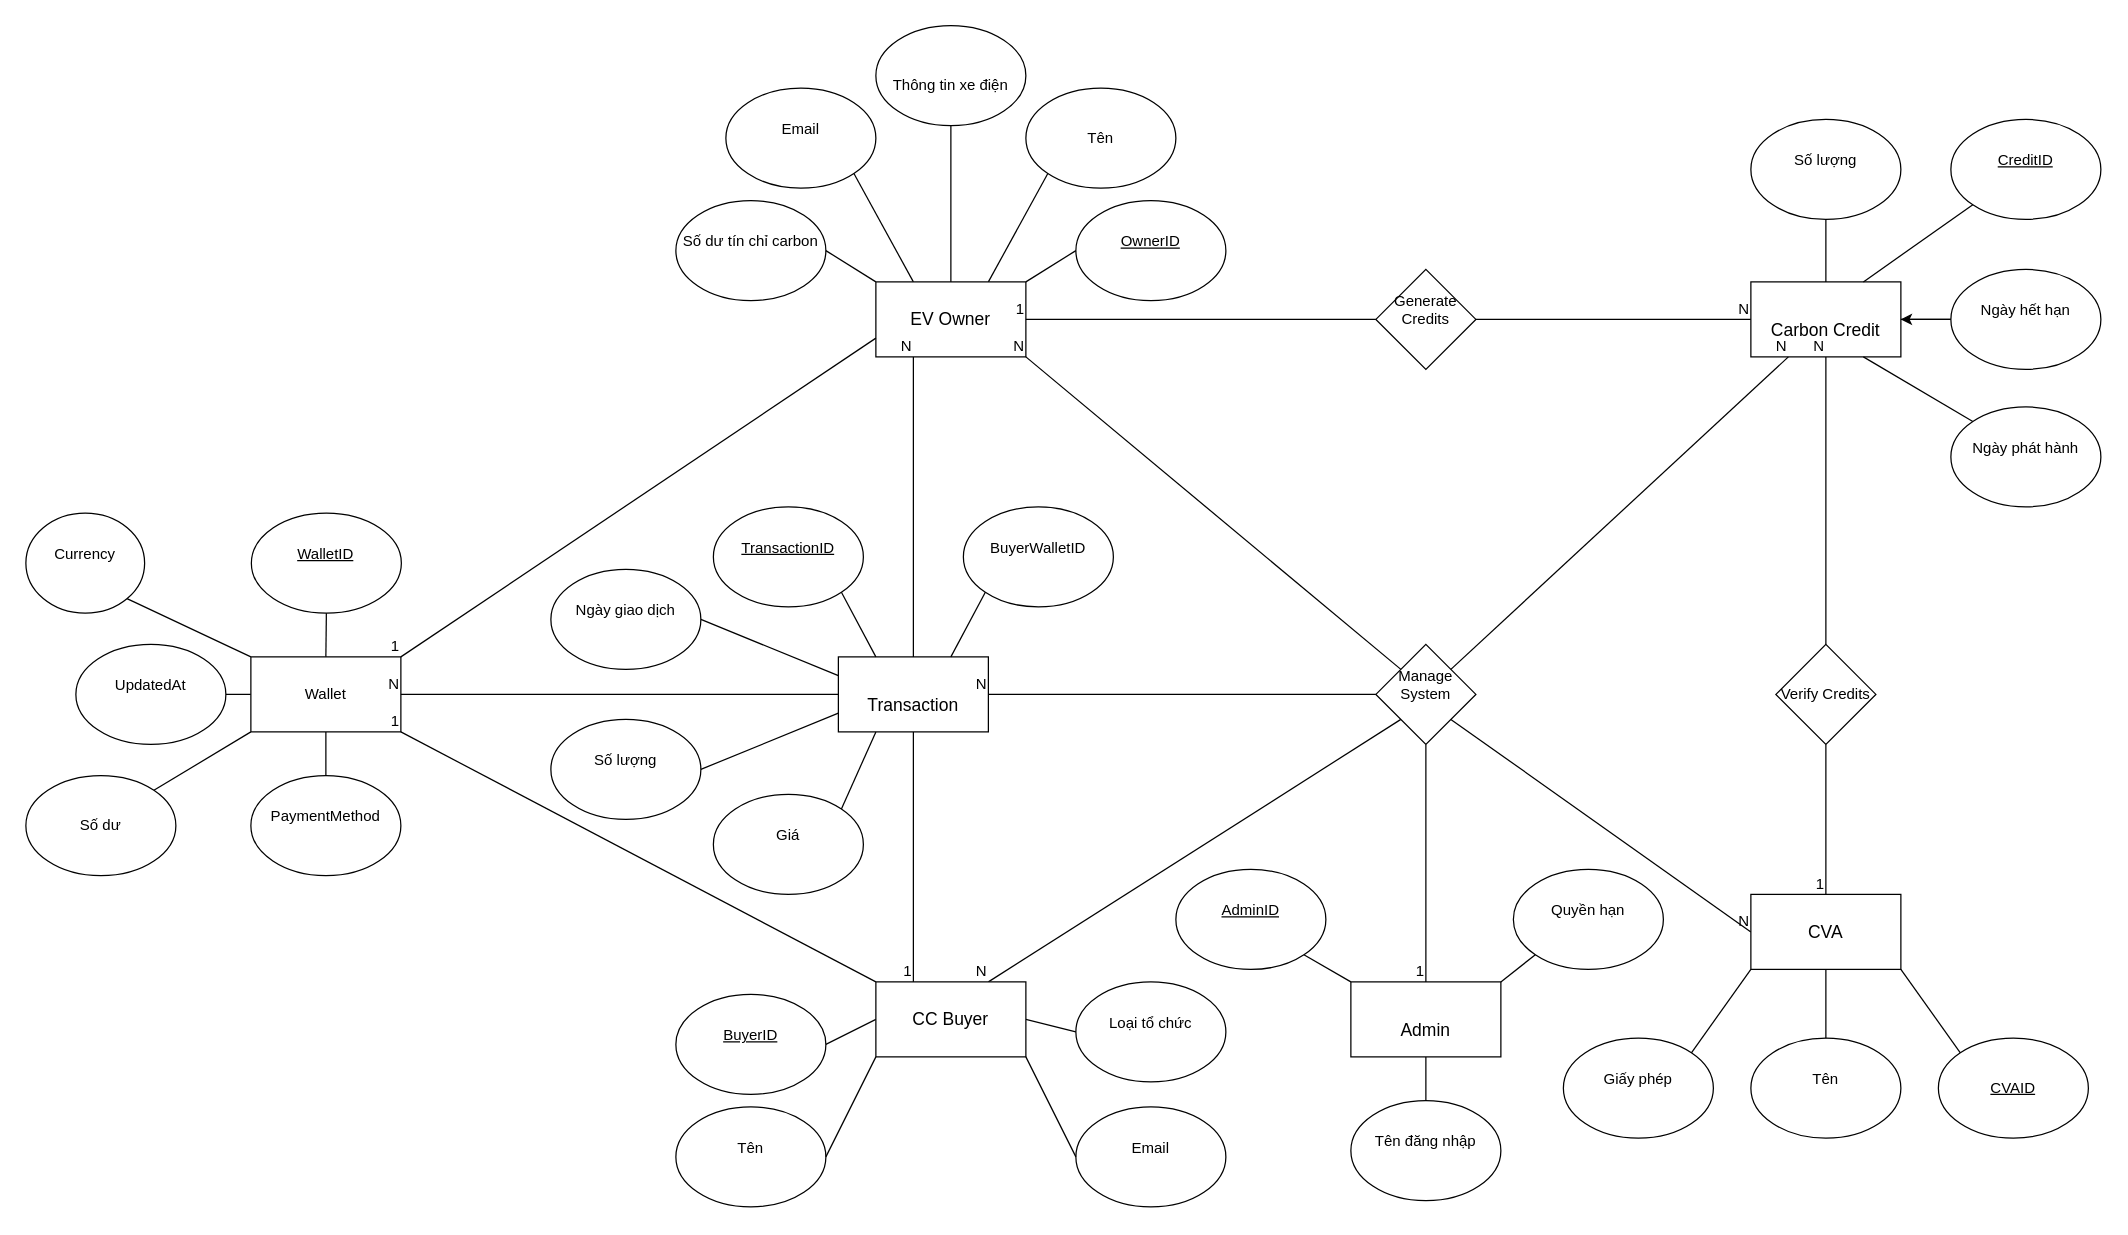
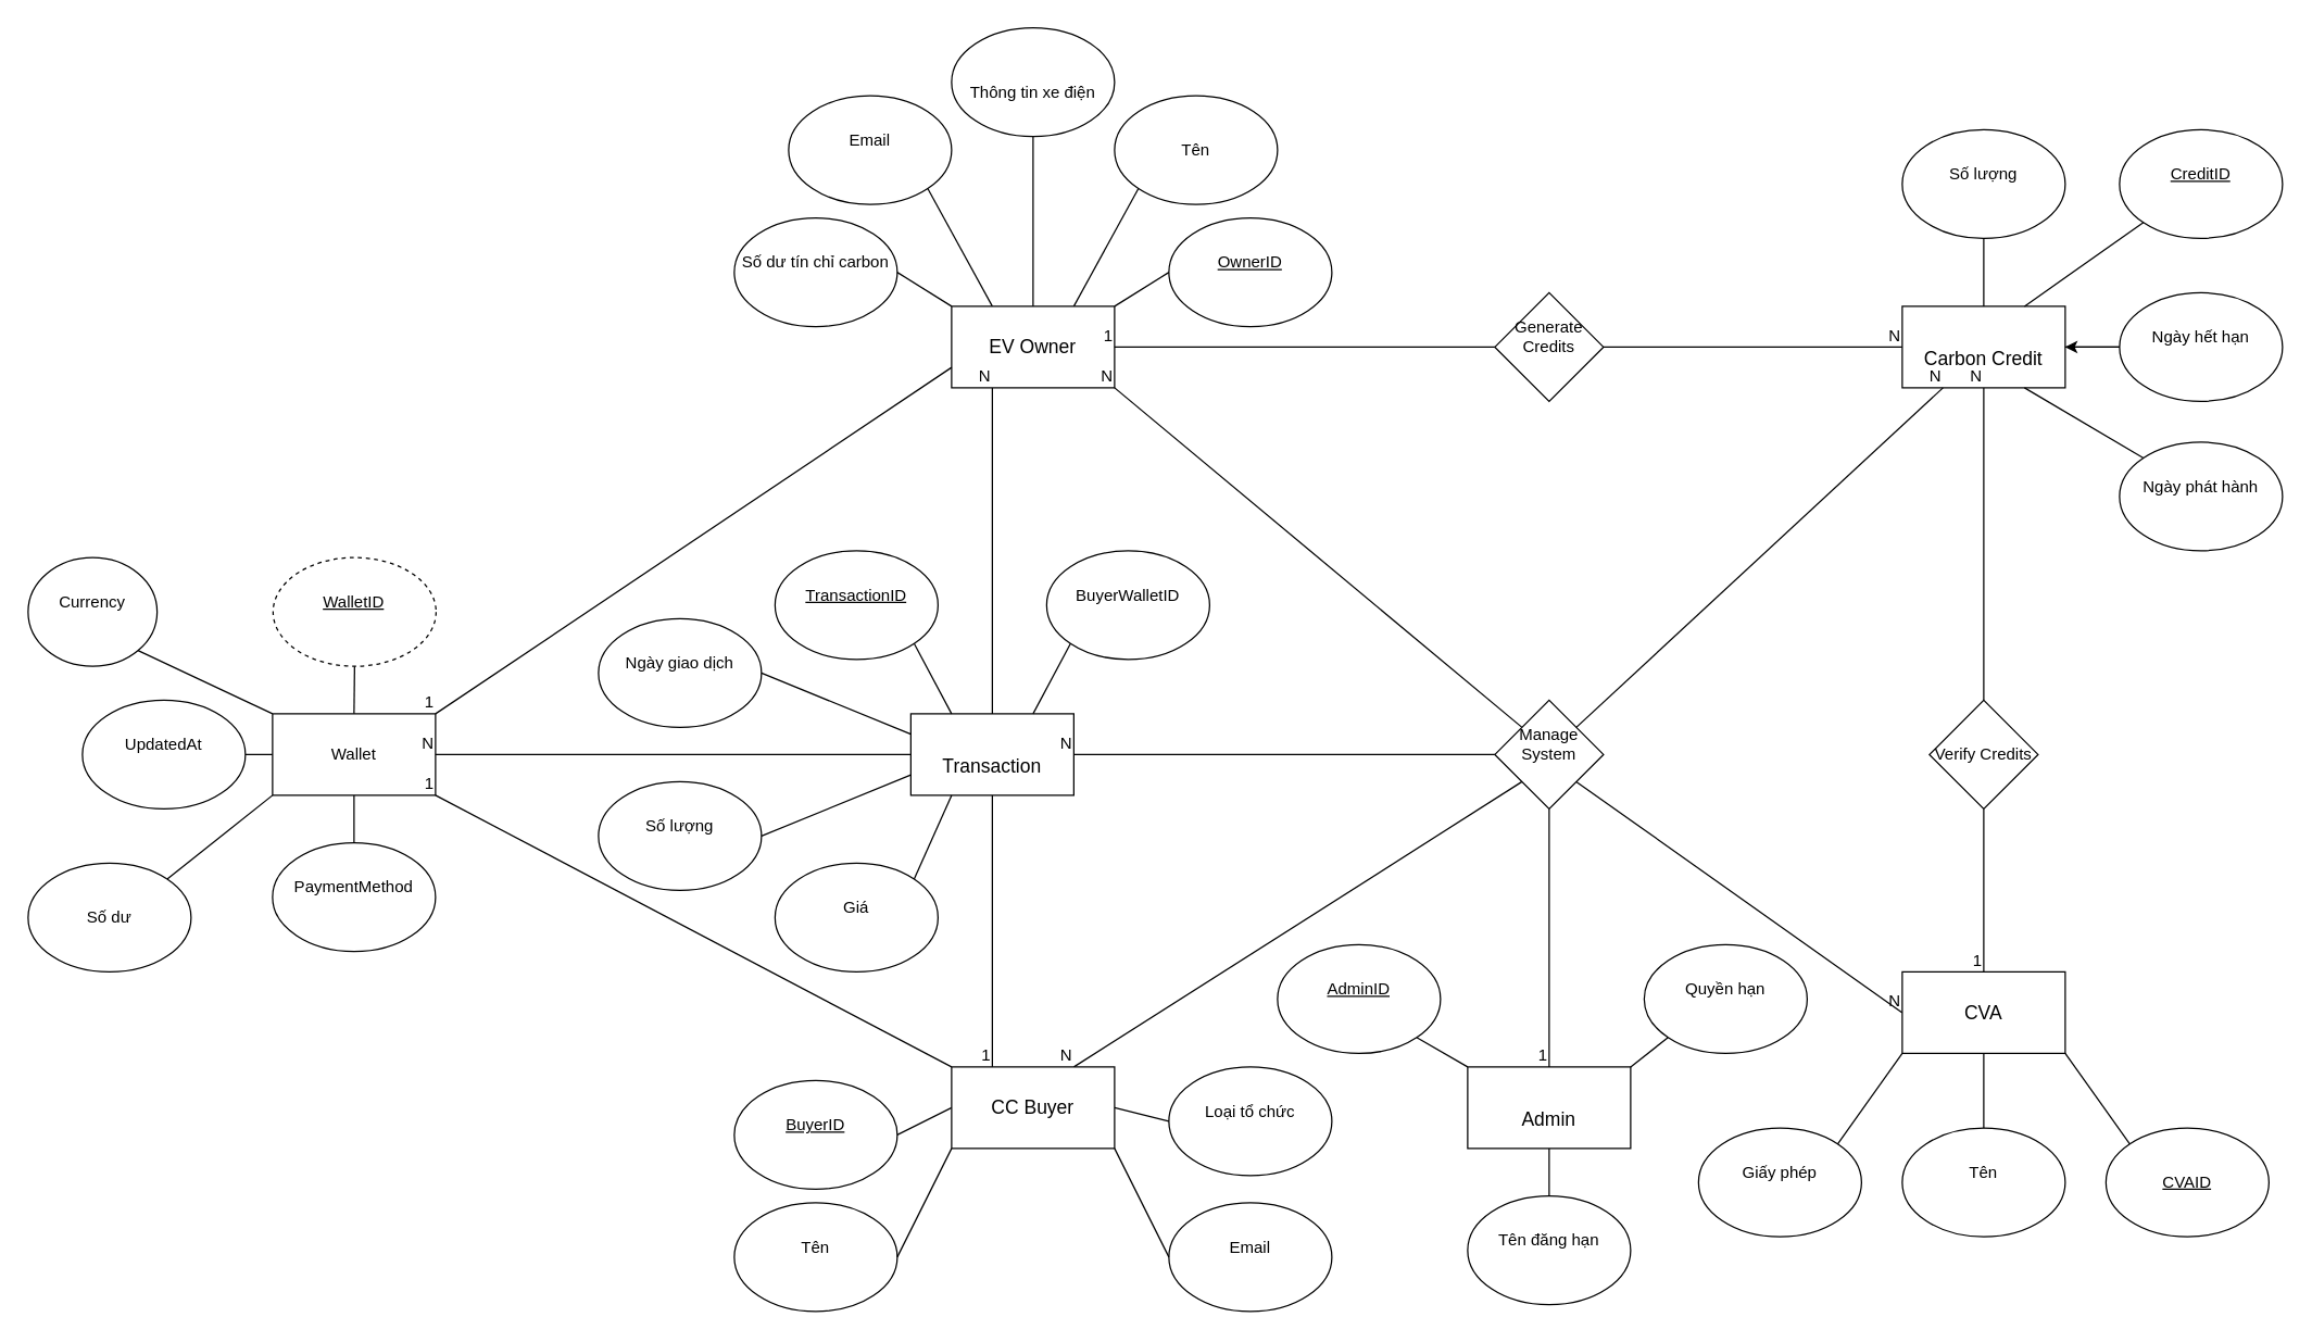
- <mxCell id="86" value="&#10;WalletID&#10;&#10;" style="ellipse;whiteSpace=wrap;html=1;fontStyle=4;fillColor=light-dark(#FFFFFF,#009900);" vertex="1" parent="1"><mxGeometry x="200.39" y="410.01" width="120" height="80" as="geometry" /></mxCell>
+ <mxCell id="86" value="&#10;WalletID&#10;&#10;" style="ellipse;whiteSpace=wrap;html=1;fontStyle=4;fillColor=light-dark(#FFFFFF,#009900);dashed=1;" vertex="1" parent="1"><mxGeometry x="200.39" y="410.01" width="120" height="80" as="geometry" /></mxCell>
- <mxCell id="84" value="Số dư" style="ellipse;whiteSpace=wrap;html=1;fillColor=light-dark(#FFFFFF,#009900);" vertex="1" parent="1"><mxGeometry x="20" y="620.01" width="120" height="80" as="geometry" /></mxCell>
+ <mxCell id="84" value="Số dư" style="ellipse;whiteSpace=wrap;html=1;fillColor=light-dark(#FFFFFF,#009900);" vertex="1" parent="1"><mxGeometry x="20" y="635.01" width="120" height="80" as="geometry" /></mxCell>
- <mxCell id="40" value="&#10;Tên đăng nhập&#10;&#10;" style="ellipse;whiteSpace=wrap;html=1;fillColor=light-dark(#FFFFFF,#009900);" parent="1" vertex="1"><mxGeometry x="1080" y="880.01" width="120" height="80" as="geometry" /></mxCell>
+ <mxCell id="40" value="&#10;Tên đăng hạn&#10;&#10;" style="ellipse;whiteSpace=wrap;html=1;fillColor=light-dark(#FFFFFF,#009900);" parent="1" vertex="1"><mxGeometry x="1080" y="880.01" width="120" height="80" as="geometry" /></mxCell>
